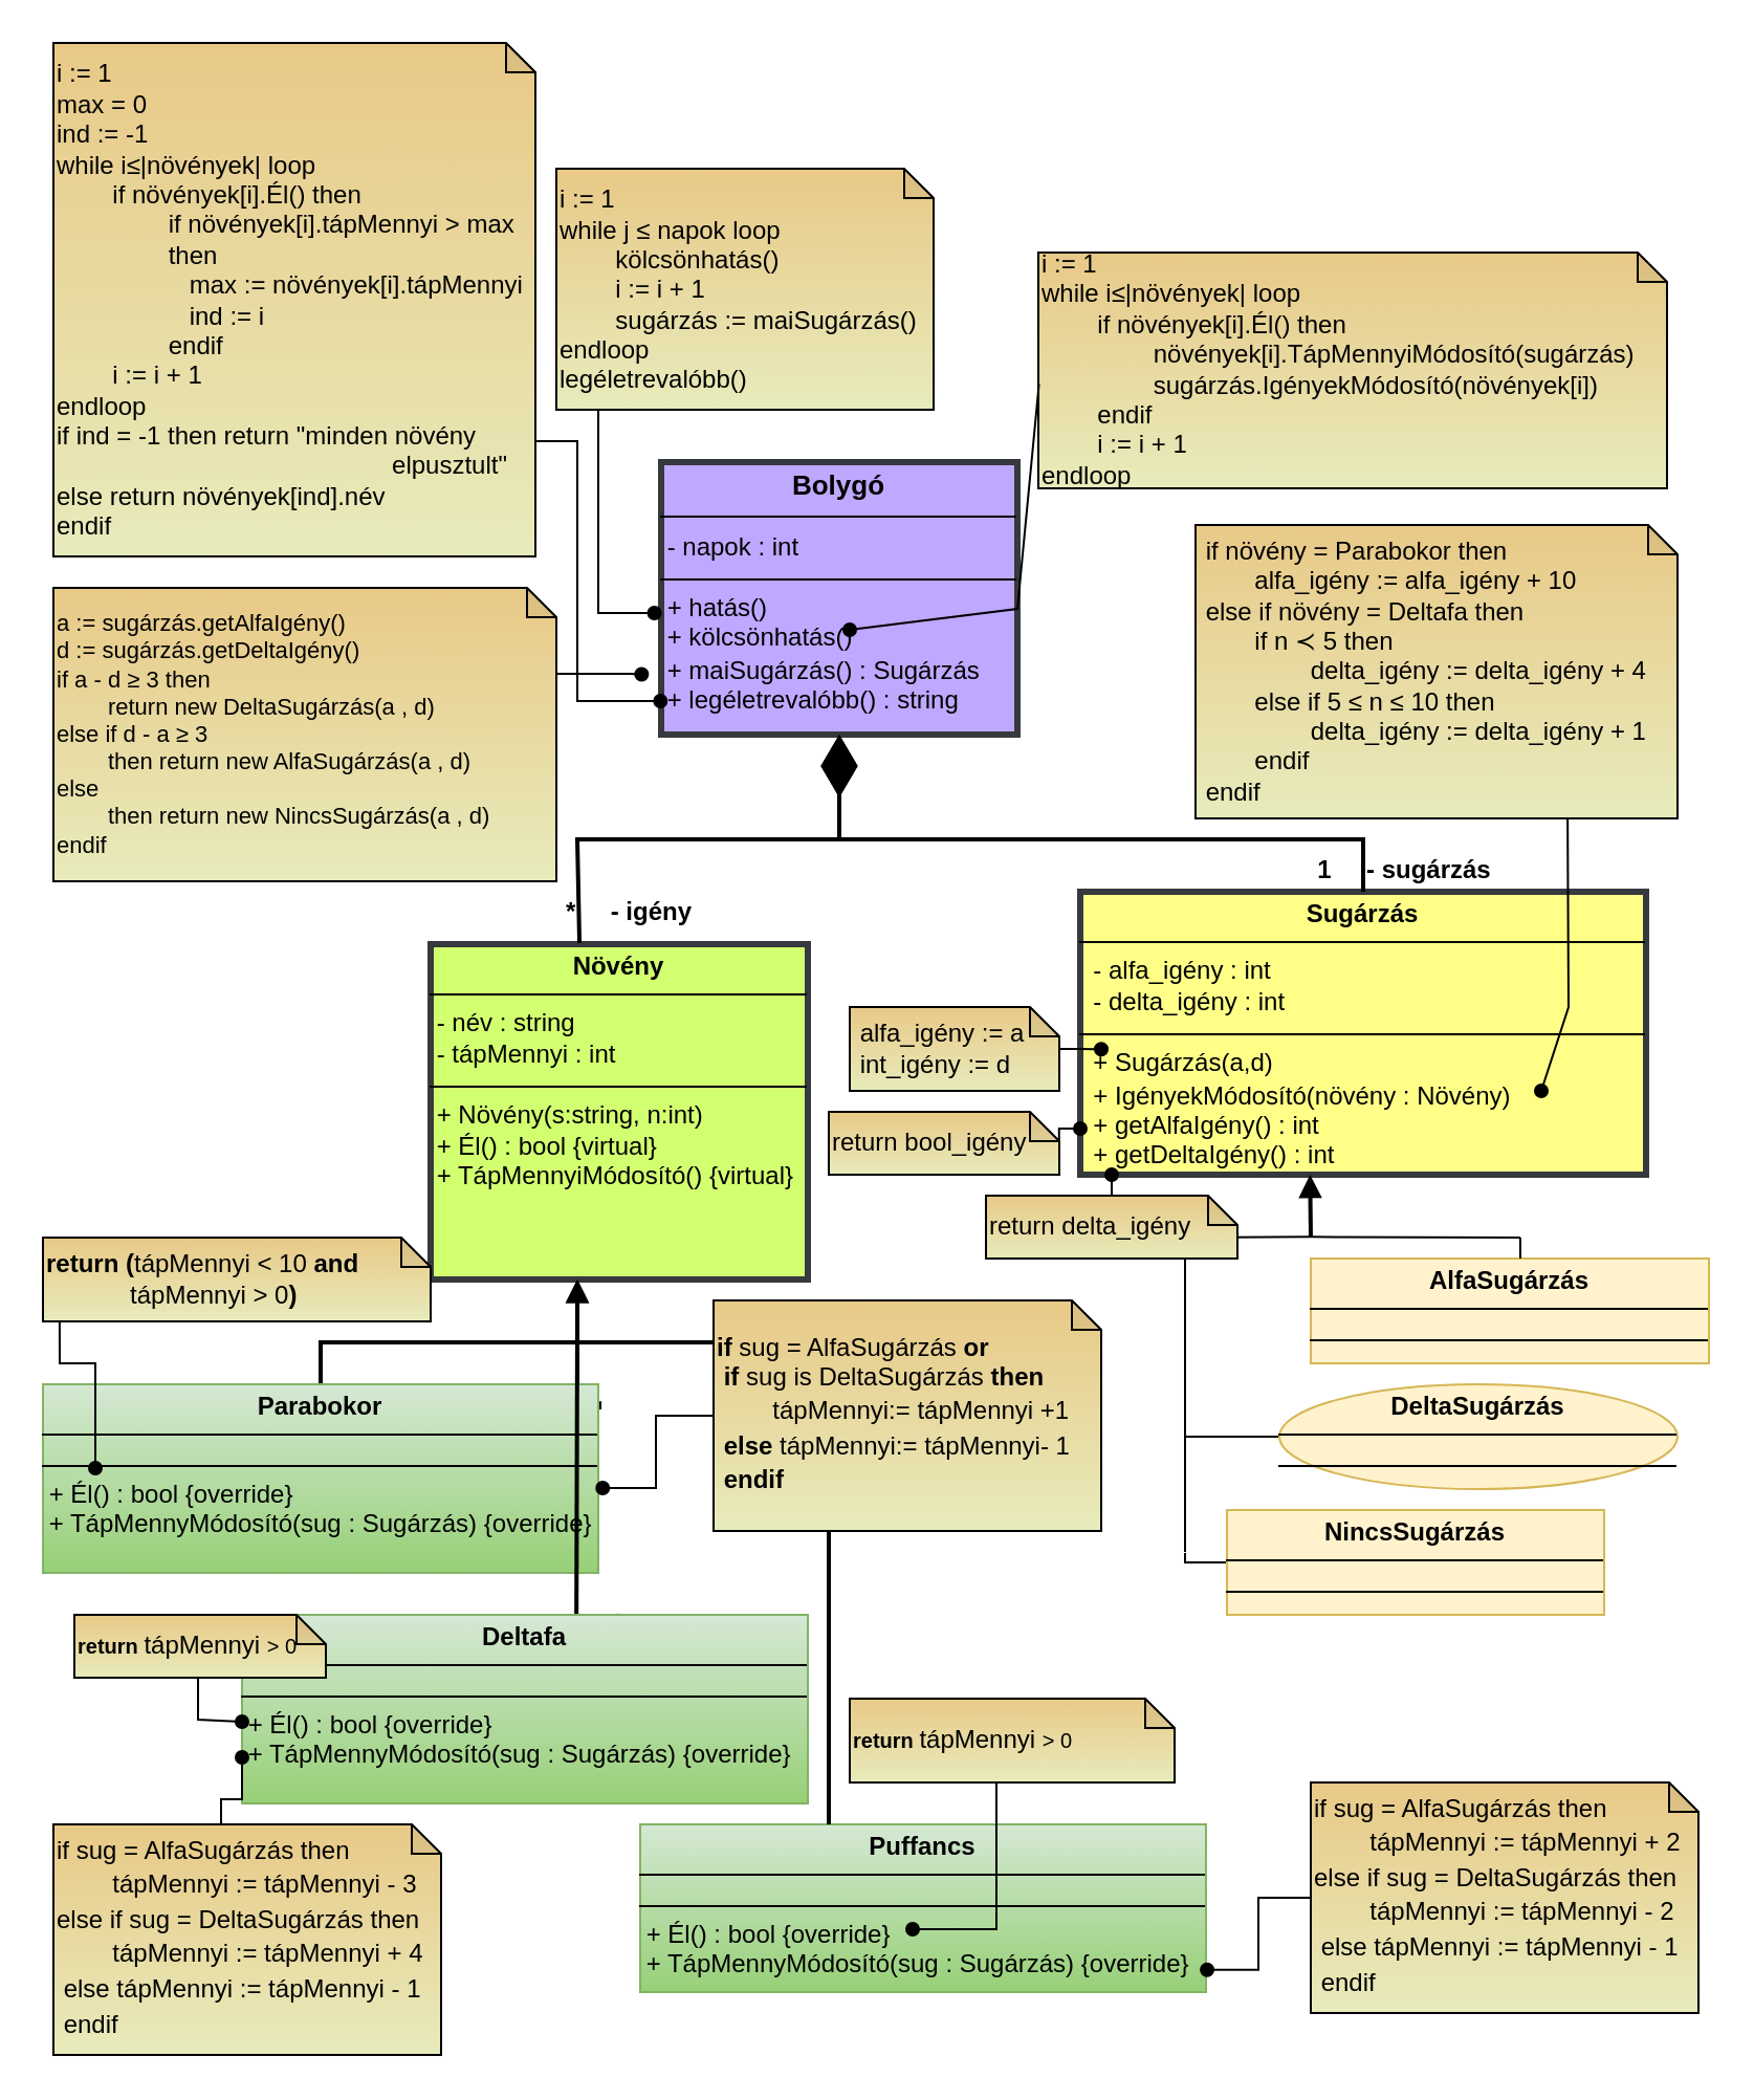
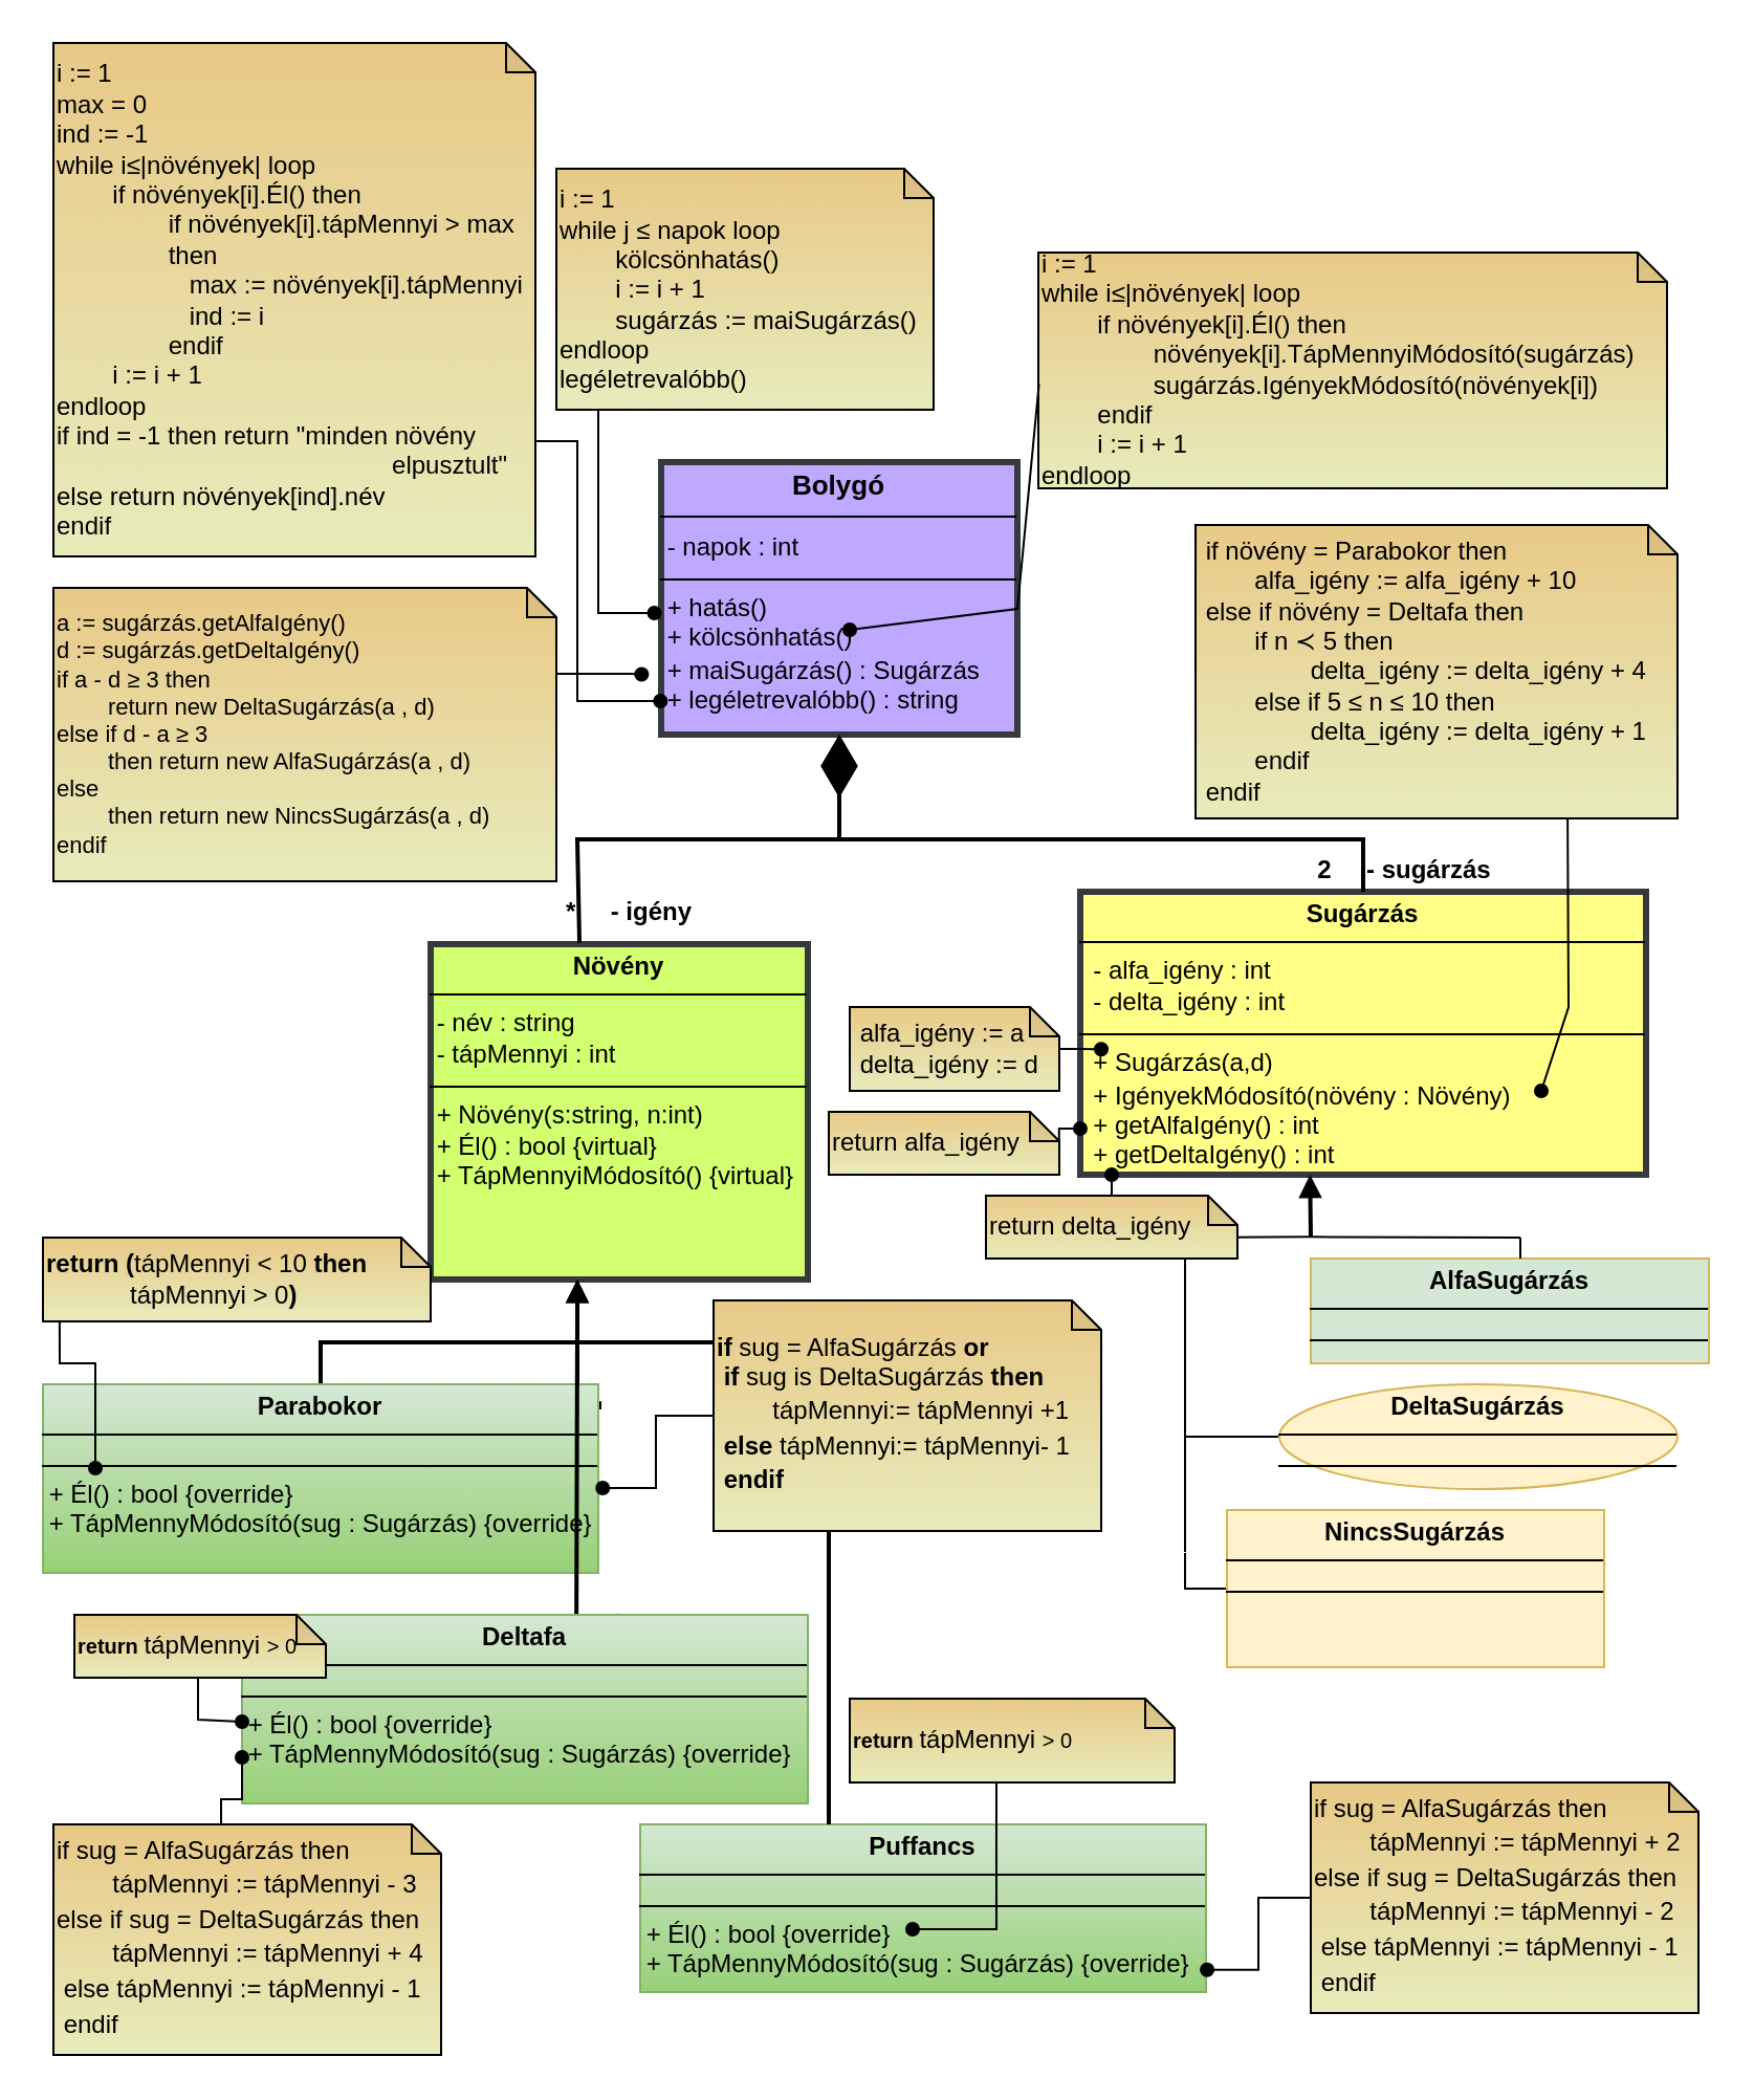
- <mxCell id="7" value="&lt;b&gt;1&amp;nbsp; &amp;nbsp; &amp;nbsp;- sugárzás&lt;/b&gt;" style="text;html=1;align=center;verticalAlign=middle;whiteSpace=wrap;rounded=0;" vertex="1" parent="1"><mxGeometry x="615" y="400" width="110" height="30" as="geometry" /></mxCell>
+ <mxCell id="7" value="&lt;b&gt;2&amp;nbsp; &amp;nbsp; &amp;nbsp;- sugárzás&lt;/b&gt;" style="text;html=1;align=center;verticalAlign=middle;whiteSpace=wrap;rounded=0;" vertex="1" parent="1"><mxGeometry x="615" y="400" width="110" height="30" as="geometry" /></mxCell>
- <mxCell id="20" value="&amp;nbsp;alfa_igény := a&amp;nbsp;&lt;div&gt;&amp;nbsp;int_igény := d&lt;/div&gt;" style="shape=note;whiteSpace=wrap;html=1;backgroundOutline=1;darkOpacity=0.05;fillColor=#e8c987;strokeColor=#000000;size=14;align=left;fillStyle=auto;gradientColor=#e8ebbc;" vertex="1" parent="1"><mxGeometry x="405" y="480" width="100" height="40" as="geometry" /></mxCell>
+ <mxCell id="20" value="&amp;nbsp;alfa_igény := a&amp;nbsp;&lt;div&gt;&amp;nbsp;delta_igény := d&lt;/div&gt;" style="shape=note;whiteSpace=wrap;html=1;backgroundOutline=1;darkOpacity=0.05;fillColor=#e8c987;strokeColor=#000000;size=14;align=left;fillStyle=auto;gradientColor=#e8ebbc;" vertex="1" parent="1"><mxGeometry x="405" y="480" width="100" height="40" as="geometry" /></mxCell>
- <mxCell id="51" value="&lt;div&gt;return bool_igény&lt;/div&gt;" style="shape=note;whiteSpace=wrap;html=1;backgroundOutline=1;darkOpacity=0.05;fillColor=#e8c987;strokeColor=#000000;size=14;align=left;fillStyle=auto;gradientColor=#e8ebbc;" vertex="1" parent="1"><mxGeometry x="395" y="530" width="110" height="30" as="geometry" /></mxCell>
+ <mxCell id="51" value="&lt;div&gt;return alfa_igény&lt;/div&gt;" style="shape=note;whiteSpace=wrap;html=1;backgroundOutline=1;darkOpacity=0.05;fillColor=#e8c987;strokeColor=#000000;size=14;align=left;fillStyle=auto;gradientColor=#e8ebbc;" vertex="1" parent="1"><mxGeometry x="395" y="530" width="110" height="30" as="geometry" /></mxCell>
- <mxCell id="36" value="&lt;font style=&quot;font-size: 12px;&quot;&gt;&lt;b&gt;return (&lt;/b&gt;&lt;span style=&quot;font-size: 12px;&quot;&gt;tápMennyi&amp;nbsp;&lt;/span&gt;&amp;lt; 10 &lt;b&gt;and&amp;nbsp; &amp;nbsp;&lt;span style=&quot;white-space: pre;&quot;&gt;&#09;&lt;/span&gt;&amp;nbsp; &amp;nbsp;&amp;nbsp;&lt;/b&gt;&lt;span style=&quot;font-size: 12px;&quot;&gt;tápMennyi&amp;nbsp;&lt;/span&gt;&amp;gt; 0&lt;b&gt;)&lt;/b&gt;&lt;/font&gt;" style="shape=note;whiteSpace=wrap;html=1;backgroundOutline=1;darkOpacity=0.05;fillColor=#e8c987;strokeColor=#000000;size=14;align=left;fillStyle=auto;gradientColor=#e8ebbc;" vertex="1" parent="1"><mxGeometry x="20" y="590" width="185" height="40" as="geometry" /></mxCell>
+ <mxCell id="36" value="&lt;font style=&quot;font-size: 12px;&quot;&gt;&lt;b&gt;return (&lt;/b&gt;&lt;span style=&quot;font-size: 12px;&quot;&gt;tápMennyi&amp;nbsp;&lt;/span&gt;&amp;lt; 10 &lt;b&gt;then&amp;nbsp; &amp;nbsp;&lt;span style=&quot;white-space: pre;&quot;&gt;&#09;&lt;/span&gt;&amp;nbsp; &amp;nbsp;&amp;nbsp;&lt;/b&gt;&lt;span style=&quot;font-size: 12px;&quot;&gt;tápMennyi&amp;nbsp;&lt;/span&gt;&amp;gt; 0&lt;b&gt;)&lt;/b&gt;&lt;/font&gt;" style="shape=note;whiteSpace=wrap;html=1;backgroundOutline=1;darkOpacity=0.05;fillColor=#e8c987;strokeColor=#000000;size=14;align=left;fillStyle=auto;gradientColor=#e8ebbc;" vertex="1" parent="1"><mxGeometry x="20" y="590" width="185" height="40" as="geometry" /></mxCell>
- <mxCell id="26" value="&lt;p style=&quot;margin: 4px 0px 0px; text-align: center;&quot;&gt;&lt;span style=&quot;background-color: initial; text-align: left;&quot;&gt;&lt;b&gt;AlfaSugárzás&lt;/b&gt;&lt;/span&gt;&lt;br&gt;&lt;/p&gt;&lt;hr size=&quot;1&quot; style=&quot;border-style:solid;&quot;&gt;&lt;div style=&quot;height:2px;&quot;&gt;&lt;/div&gt;&lt;hr size=&quot;1&quot; style=&quot;border-style:solid;&quot;&gt;&lt;div style=&quot;height: 2px;&quot;&gt;&lt;div style=&quot;height: 2px;&quot;&gt;&lt;br&gt;&lt;/div&gt;&lt;/div&gt;" style="verticalAlign=top;align=left;overflow=fill;html=1;whiteSpace=wrap;fillColor=#fff2cc;strokeColor=#d6b656;" vertex="1" parent="1"><mxGeometry x="625" y="600" width="190" height="50" as="geometry" /></mxCell>
+ <mxCell id="26" value="&lt;p style=&quot;margin: 4px 0px 0px; text-align: center;&quot;&gt;&lt;span style=&quot;background-color: initial; text-align: left;&quot;&gt;&lt;b&gt;AlfaSugárzás&lt;/b&gt;&lt;/span&gt;&lt;br&gt;&lt;/p&gt;&lt;hr size=&quot;1&quot; style=&quot;border-style:solid;&quot;&gt;&lt;div style=&quot;height:2px;&quot;&gt;&lt;/div&gt;&lt;hr size=&quot;1&quot; style=&quot;border-style:solid;&quot;&gt;&lt;div style=&quot;height: 2px;&quot;&gt;&lt;div style=&quot;height: 2px;&quot;&gt;&lt;br&gt;&lt;/div&gt;&lt;/div&gt;" style="verticalAlign=top;align=left;overflow=fill;html=1;whiteSpace=wrap;fillColor=#d5e8d4;strokeColor=#d6b656;" vertex="1" parent="1"><mxGeometry x="625" y="600" width="190" height="50" as="geometry" /></mxCell>
- <mxCell id="30" value="&lt;p style=&quot;text-align: center; margin: 4px 0px 0px;&quot;&gt;&lt;span style=&quot;background-color: initial; text-align: left;&quot;&gt;&lt;b&gt;NincsSugárzás&lt;/b&gt;&lt;/span&gt;&lt;br&gt;&lt;/p&gt;&lt;hr size=&quot;1&quot; style=&quot;border-style:solid;&quot;&gt;&lt;div style=&quot;height:2px;&quot;&gt;&lt;/div&gt;&lt;hr size=&quot;1&quot; style=&quot;border-style:solid;&quot;&gt;&lt;div style=&quot;height: 2px;&quot;&gt;&lt;div style=&quot;height: 2px;&quot;&gt;&lt;br&gt;&lt;/div&gt;&lt;/div&gt;" style="verticalAlign=top;align=left;overflow=fill;html=1;whiteSpace=wrap;fillColor=#fff2cc;strokeColor=#d6b656;" vertex="1" parent="1"><mxGeometry x="585" y="720" width="180" height="50" as="geometry" /></mxCell>
+ <mxCell id="30" value="&lt;p style=&quot;text-align: center; margin: 4px 0px 0px;&quot;&gt;&lt;span style=&quot;background-color: initial; text-align: left;&quot;&gt;&lt;b&gt;NincsSugárzás&lt;/b&gt;&lt;/span&gt;&lt;br&gt;&lt;/p&gt;&lt;hr size=&quot;1&quot; style=&quot;border-style:solid;&quot;&gt;&lt;div style=&quot;height:2px;&quot;&gt;&lt;/div&gt;&lt;hr size=&quot;1&quot; style=&quot;border-style:solid;&quot;&gt;&lt;div style=&quot;height: 2px;&quot;&gt;&lt;div style=&quot;height: 2px;&quot;&gt;&lt;br&gt;&lt;/div&gt;&lt;/div&gt;" style="verticalAlign=top;align=left;overflow=fill;html=1;whiteSpace=wrap;fillColor=#fff2cc;strokeColor=#d6b656;" vertex="1" parent="1"><mxGeometry x="585" y="720" width="180" height="75" as="geometry" /></mxCell>
